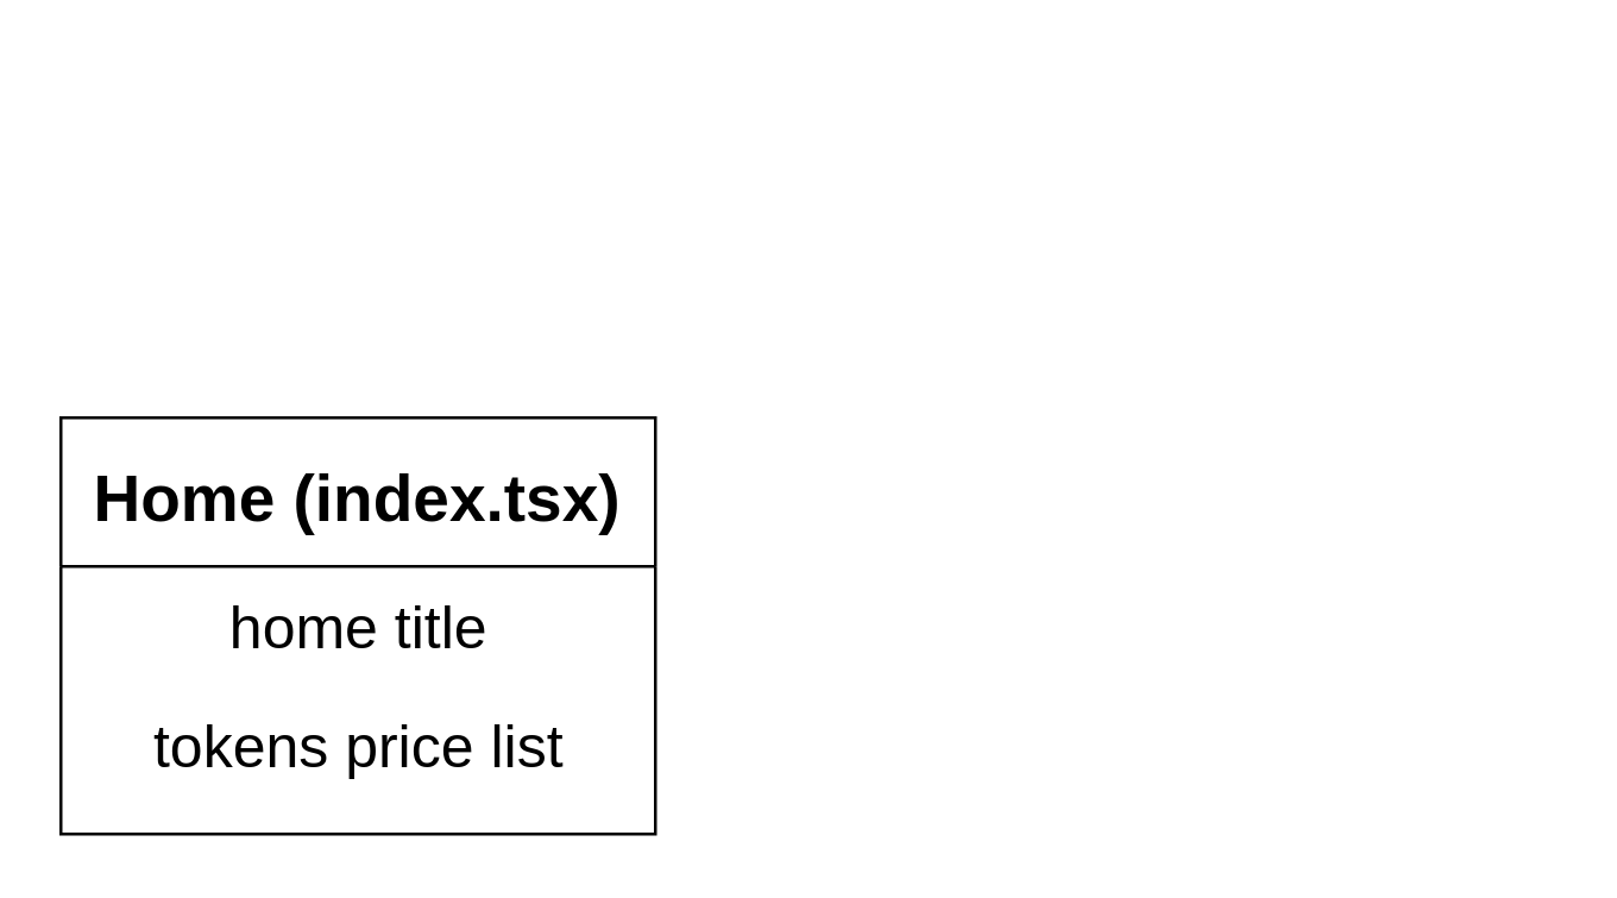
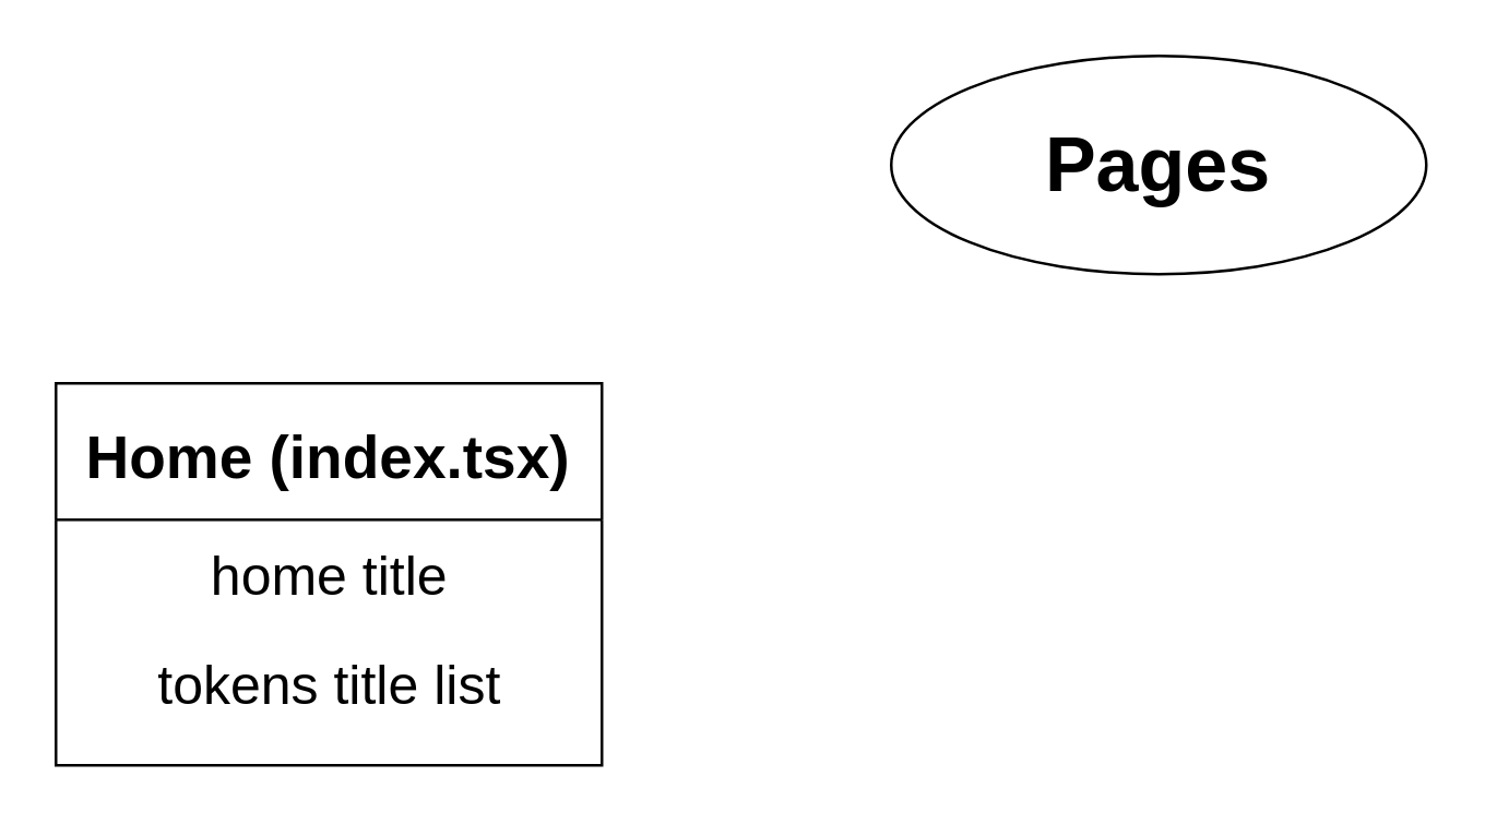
+ <mxCell id="2" value="&lt;font style=&quot;&quot;&gt;&lt;b style=&quot;&quot;&gt;&lt;font style=&quot;font-size: 28px;&quot;&gt;Pages&lt;/font&gt;&lt;/b&gt;&lt;br&gt;&lt;/font&gt;" style="ellipse;whiteSpace=wrap;html=1;" vertex="1" parent="1"><mxGeometry x="326" y="20" width="196" height="80" as="geometry" /></mxCell>
- <mxCell id="5" value="tokens price list" style="text;html=1;align=center;verticalAlign=middle;resizable=0;points=[];autosize=1;strokeColor=none;fillColor=none;fontSize=20;" vertex="1" parent="3"><mxGeometry x="20" y="90" width="160" height="40" as="geometry" /></mxCell>
+ <mxCell id="5" value="tokens title list" style="text;html=1;align=center;verticalAlign=middle;resizable=0;points=[];autosize=1;strokeColor=none;fillColor=none;fontSize=20;" vertex="1" parent="3"><mxGeometry x="20" y="90" width="160" height="40" as="geometry" /></mxCell>
